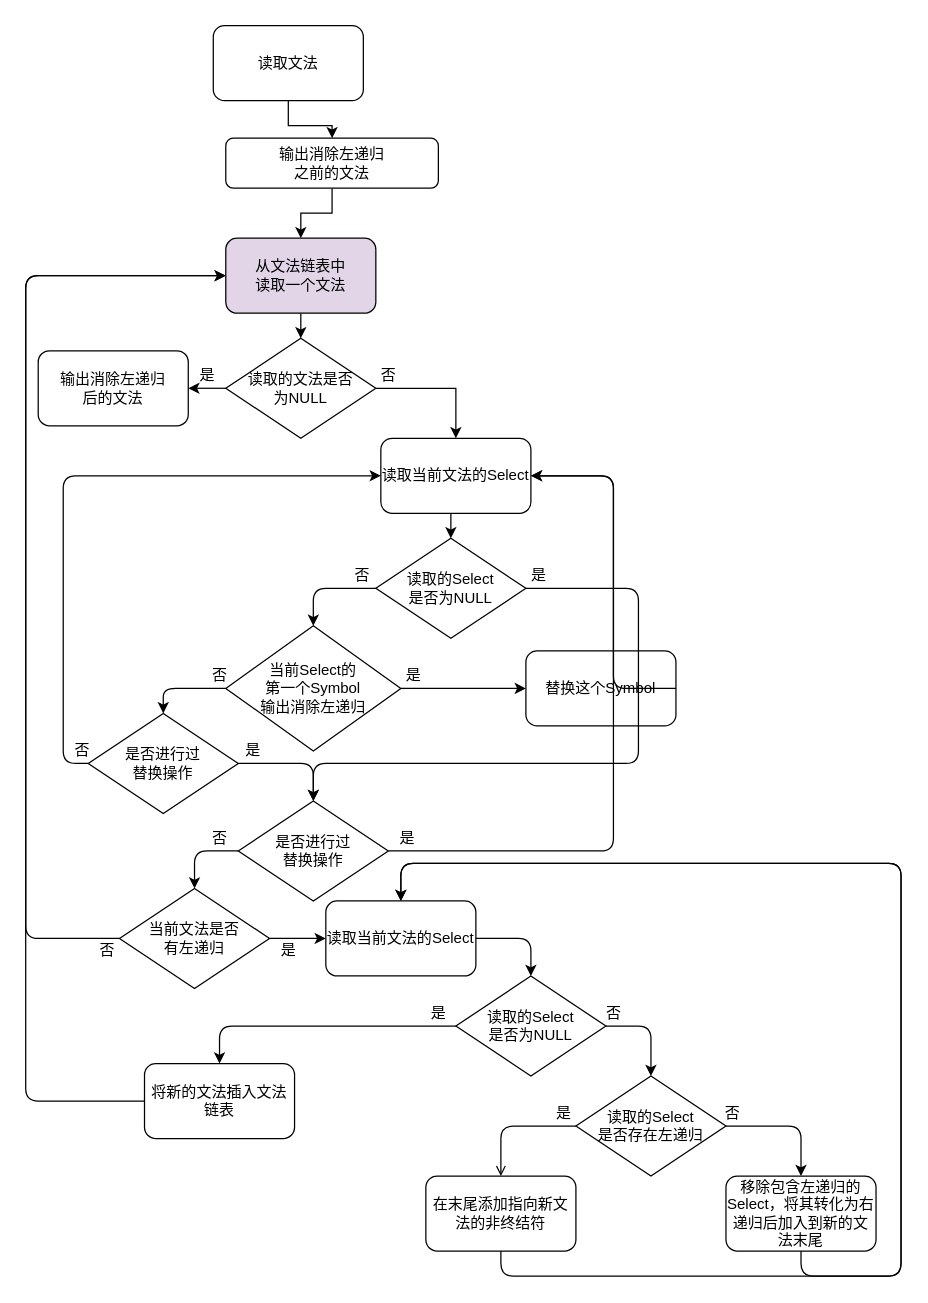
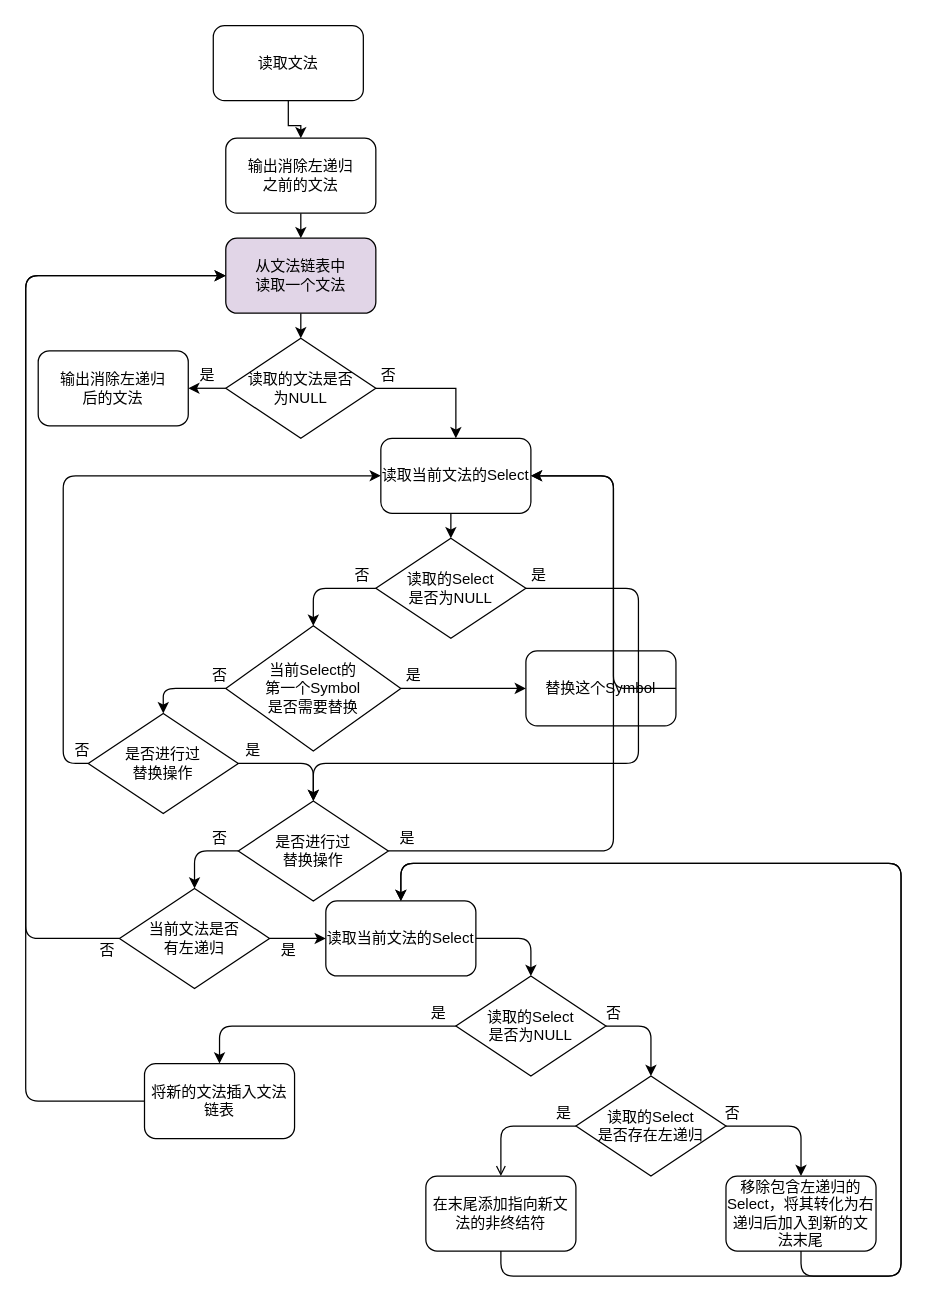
- <mxCell id="5" value="输出消除左递归&lt;br&gt;之前的文法" style="rounded=1;whiteSpace=wrap;html=1;" vertex="1" parent="1"><mxGeometry x="180" y="110" width="170" height="40" as="geometry" /></mxCell>
+ <mxCell id="5" value="输出消除左递归&lt;br&gt;之前的文法" style="rounded=1;whiteSpace=wrap;html=1;" vertex="1" parent="1"><mxGeometry x="180" y="110" width="120" height="60" as="geometry" /></mxCell>
- <mxCell id="14" value="当前Select的&lt;br&gt;第一个Symbol&lt;br&gt;输出消除左递归" style="rhombus;whiteSpace=wrap;html=1;" vertex="1" parent="1"><mxGeometry x="180" y="500" width="140" height="100" as="geometry" /></mxCell>
+ <mxCell id="14" value="当前Select的&lt;br&gt;第一个Symbol&lt;br&gt;是否需要替换" style="rhombus;whiteSpace=wrap;html=1;" vertex="1" parent="1"><mxGeometry x="180" y="500" width="140" height="100" as="geometry" /></mxCell>
